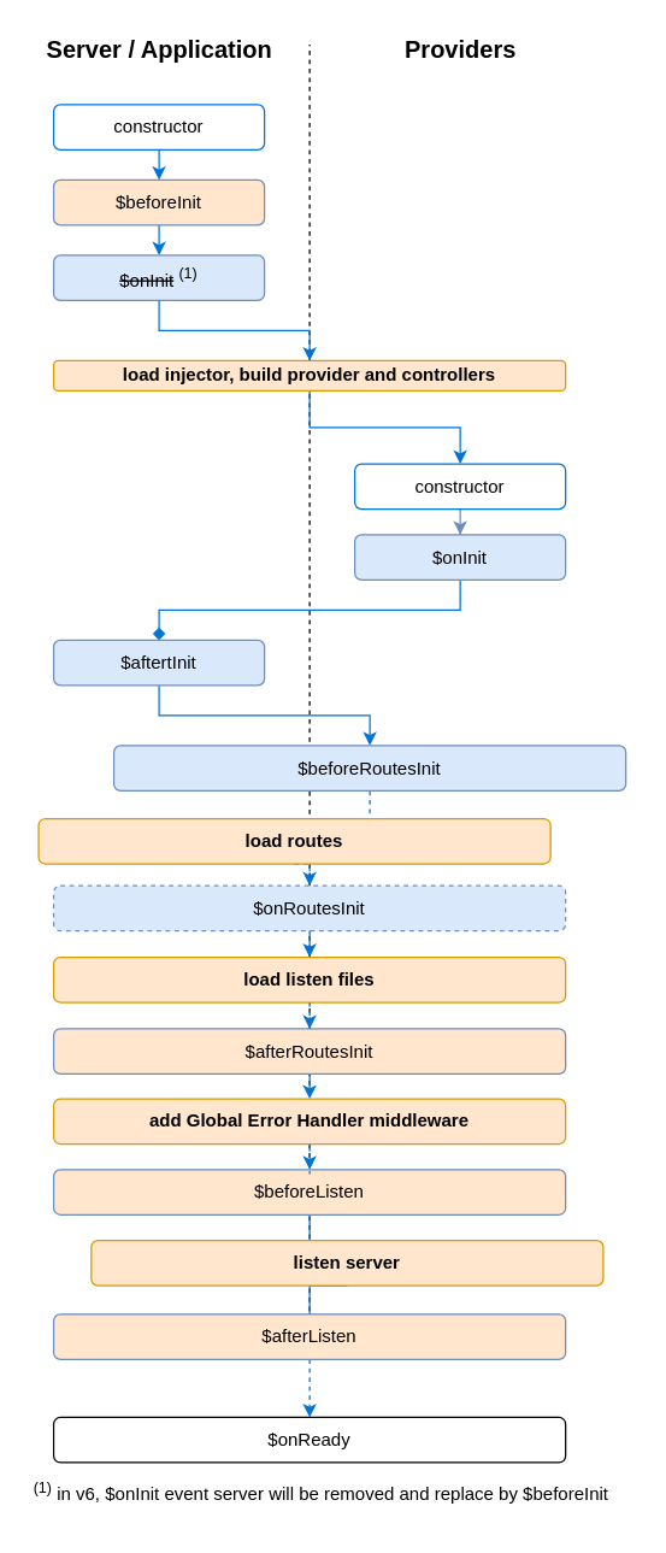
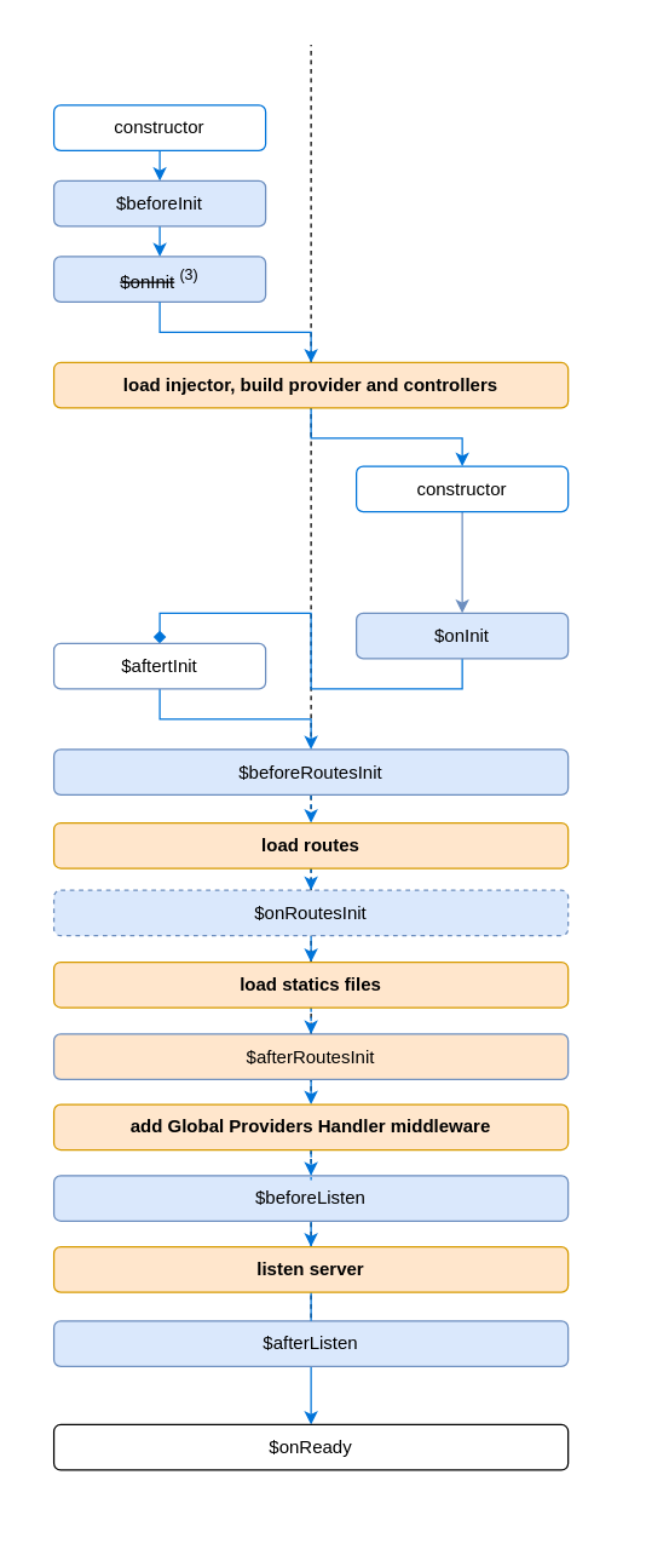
- <mxCell id="29" value="&lt;div align=&quot;center&quot;&gt;&lt;font style=&quot;font-size: 16px&quot;&gt;&lt;b&gt;Server / Application&lt;/b&gt;&lt;/font&gt;&lt;/div&gt;" style="text;html=1;resizable=0;points=[];autosize=1;align=center;verticalAlign=top;spacingTop=-4;" vertex="1" parent="1"><mxGeometry x="20" y="20" width="170" height="20" as="geometry" /></mxCell>
- <mxCell id="30" value="&lt;font style=&quot;font-size: 16px&quot;&gt;&lt;b&gt;Providers&lt;/b&gt;&lt;/font&gt;" style="text;html=1;resizable=0;points=[];autosize=1;align=center;verticalAlign=top;spacingTop=-4;fontSize=15;" vertex="1" parent="1"><mxGeometry x="260" y="20" width="90" height="20" as="geometry" /></mxCell>
- <mxCell id="6" value="$beforeInit" style="rounded=1;whiteSpace=wrap;html=1;strokeColor=#6c8ebf;fillColor=#ffe6cc;fontFamily=Helvetica;" parent="1" vertex="1"><mxGeometry x="35" y="119" width="140" height="30" as="geometry" /></mxCell>
+ <mxCell id="6" value="$beforeInit" style="rounded=1;whiteSpace=wrap;html=1;strokeColor=#6c8ebf;fillColor=#dae8fc;fontFamily=Helvetica;" parent="1" vertex="1"><mxGeometry x="35" y="119" width="140" height="30" as="geometry" /></mxCell>
- <mxCell id="9" value="&lt;strike&gt;$onInit&lt;/strike&gt; &lt;sup&gt;(1)&lt;br&gt;&lt;/sup&gt;" style="rounded=1;whiteSpace=wrap;html=1;strokeColor=#6c8ebf;fillColor=#dae8fc;fontFamily=Helvetica;" vertex="1" parent="1"><mxGeometry x="35" y="169" width="140" height="30" as="geometry" /></mxCell>
+ <mxCell id="9" value="&lt;strike&gt;$onInit&lt;/strike&gt; &lt;sup&gt;(3)&lt;br&gt;&lt;/sup&gt;" style="rounded=1;whiteSpace=wrap;html=1;strokeColor=#6c8ebf;fillColor=#dae8fc;fontFamily=Helvetica;" vertex="1" parent="1"><mxGeometry x="35" y="169" width="140" height="30" as="geometry" /></mxCell>
- <mxCell id="8" value="&lt;b&gt;load injector, build provider and controllers&lt;/b&gt;" style="rounded=1;whiteSpace=wrap;html=1;strokeColor=#d79b00;fillColor=#ffe6cc;fontFamily=Helvetica;" parent="1" vertex="1"><mxGeometry x="35" y="239" width="340" height="20" as="geometry" /></mxCell>
+ <mxCell id="8" value="&lt;b&gt;load injector, build provider and controllers&lt;/b&gt;" style="rounded=1;whiteSpace=wrap;html=1;strokeColor=#d79b00;fillColor=#ffe6cc;fontFamily=Helvetica;" parent="1" vertex="1"><mxGeometry x="35" y="239" width="340" height="30" as="geometry" /></mxCell>
- <mxCell id="13" value="$onInit" style="rounded=1;whiteSpace=wrap;html=1;strokeColor=#6c8ebf;fillColor=#dae8fc;fontFamily=Helvetica;" vertex="1" parent="1"><mxGeometry x="235" y="354.5" width="140" height="30" as="geometry" /></mxCell>
+ <mxCell id="13" value="$onInit" style="rounded=1;whiteSpace=wrap;html=1;strokeColor=#6c8ebf;fillColor=#dae8fc;fontFamily=Helvetica;" vertex="1" parent="1"><mxGeometry x="235" y="404.5" width="140" height="30" as="geometry" /></mxCell>
- <mxCell id="21" value="$aftertInit" style="rounded=1;whiteSpace=wrap;html=1;strokeColor=#6c8ebf;fillColor=#dae8fc;fontFamily=Helvetica;" vertex="1" parent="1"><mxGeometry x="35" y="424.5" width="140" height="30" as="geometry" /></mxCell>
+ <mxCell id="21" value="$aftertInit" style="rounded=1;whiteSpace=wrap;html=1;strokeColor=#6c8ebf;fillColor=#ffffff;fontFamily=Helvetica;" vertex="1" parent="1"><mxGeometry x="35" y="424.5" width="140" height="30" as="geometry" /></mxCell>
- <mxCell id="17" value="$beforeRoutesInit" style="rounded=1;whiteSpace=wrap;html=1;strokeColor=#6c8ebf;fillColor=#dae8fc;fontFamily=Helvetica;" vertex="1" parent="1"><mxGeometry x="75" y="494.5" width="340" height="30" as="geometry" /></mxCell>
+ <mxCell id="17" value="$beforeRoutesInit" style="rounded=1;whiteSpace=wrap;html=1;strokeColor=#6c8ebf;fillColor=#dae8fc;fontFamily=Helvetica;" vertex="1" parent="1"><mxGeometry x="35" y="494.5" width="340" height="30" as="geometry" /></mxCell>
- <mxCell id="28" value="&lt;b&gt;load routes&lt;/b&gt;" style="rounded=1;whiteSpace=wrap;html=1;strokeColor=#d79b00;fillColor=#ffe6cc;fontFamily=Helvetica;" vertex="1" parent="1"><mxGeometry x="25" y="543" width="340" height="30" as="geometry" /></mxCell>
+ <mxCell id="28" value="&lt;b&gt;load routes&lt;/b&gt;" style="rounded=1;whiteSpace=wrap;html=1;strokeColor=#d79b00;fillColor=#ffe6cc;fontFamily=Helvetica;" vertex="1" parent="1"><mxGeometry x="35" y="543" width="340" height="30" as="geometry" /></mxCell>
- <mxCell id="36" value="&lt;b&gt;load listen files&lt;/b&gt;" style="rounded=1;whiteSpace=wrap;html=1;strokeColor=#d79b00;fillColor=#ffe6cc;fontFamily=Helvetica;" vertex="1" parent="1"><mxGeometry x="35" y="635" width="340" height="30" as="geometry" /></mxCell>
+ <mxCell id="36" value="&lt;b&gt;load statics files&lt;/b&gt;" style="rounded=1;whiteSpace=wrap;html=1;strokeColor=#d79b00;fillColor=#ffe6cc;fontFamily=Helvetica;" vertex="1" parent="1"><mxGeometry x="35" y="635" width="340" height="30" as="geometry" /></mxCell>
- <mxCell id="38" value="&lt;b&gt;add Global Error Handler middleware&lt;/b&gt;" style="rounded=1;whiteSpace=wrap;html=1;strokeColor=#d79b00;fillColor=#ffe6cc;fontFamily=Helvetica;" vertex="1" parent="1"><mxGeometry x="35" y="729" width="340" height="30" as="geometry" /></mxCell>
+ <mxCell id="38" value="&lt;b&gt;add Global Providers Handler middleware&lt;/b&gt;" style="rounded=1;whiteSpace=wrap;html=1;strokeColor=#d79b00;fillColor=#ffe6cc;fontFamily=Helvetica;" vertex="1" parent="1"><mxGeometry x="35" y="729" width="340" height="30" as="geometry" /></mxCell>
- <mxCell id="23" value="$beforeListen" style="rounded=1;whiteSpace=wrap;html=1;strokeColor=#6c8ebf;fillColor=#ffe6cc;fontFamily=Helvetica;" vertex="1" parent="1"><mxGeometry x="35" y="776" width="340" height="30" as="geometry" /></mxCell>
+ <mxCell id="23" value="$beforeListen" style="rounded=1;whiteSpace=wrap;html=1;strokeColor=#6c8ebf;fillColor=#dae8fc;fontFamily=Helvetica;" vertex="1" parent="1"><mxGeometry x="35" y="776" width="340" height="30" as="geometry" /></mxCell>
- <mxCell id="32" value="&lt;b&gt;listen server&lt;/b&gt;" style="rounded=1;whiteSpace=wrap;html=1;strokeColor=#d79b00;fillColor=#ffe6cc;fontFamily=Helvetica;" vertex="1" parent="1"><mxGeometry x="60" y="823" width="340" height="30" as="geometry" /></mxCell>
+ <mxCell id="32" value="&lt;b&gt;listen server&lt;/b&gt;" style="rounded=1;whiteSpace=wrap;html=1;strokeColor=#d79b00;fillColor=#ffe6cc;fontFamily=Helvetica;" vertex="1" parent="1"><mxGeometry x="35" y="823" width="340" height="30" as="geometry" /></mxCell>
- <mxCell id="25" value="$afterListen" style="rounded=1;whiteSpace=wrap;html=1;strokeColor=#6c8ebf;fillColor=#ffe6cc;fontFamily=Helvetica;" vertex="1" parent="1"><mxGeometry x="35" y="872" width="340" height="30" as="geometry" /></mxCell>
+ <mxCell id="25" value="$afterListen" style="rounded=1;whiteSpace=wrap;html=1;strokeColor=#6c8ebf;fillColor=#dae8fc;fontFamily=Helvetica;" vertex="1" parent="1"><mxGeometry x="35" y="872" width="340" height="30" as="geometry" /></mxCell>
- <mxCell id="24" style="edgeStyle=orthogonalEdgeStyle;rounded=0;orthogonalLoop=1;jettySize=auto;html=1;exitX=0.5;exitY=1;exitDx=0;exitDy=0;entryX=0.5;entryY=0;entryDx=0;entryDy=0;strokeColor=#0074D9;fontSize=15;dashed=1;" edge="1" parent="1" source="25" target="26"><mxGeometry relative="1" as="geometry" /></mxCell>
+ <mxCell id="24" style="edgeStyle=orthogonalEdgeStyle;rounded=0;orthogonalLoop=1;jettySize=auto;html=1;exitX=0.5;exitY=1;exitDx=0;exitDy=0;entryX=0.5;entryY=0;entryDx=0;entryDy=0;strokeColor=#0074D9;fontSize=15;" edge="1" parent="1" source="25" target="26"><mxGeometry relative="1" as="geometry" /></mxCell>
- <mxCell id="15" value="&lt;div&gt;&lt;sup&gt;(1)&lt;/sup&gt; in v6, $onInit event server will be removed and replace by $beforeInit&lt;br&gt;&lt;/div&gt;&lt;div&gt;&lt;br&gt;&lt;/div&gt;" style="text;html=1;resizable=0;points=[];autosize=1;align=left;verticalAlign=top;spacingTop=-4;" vertex="1" parent="1"><mxGeometry x="20" y="979" width="400" height="30" as="geometry" /></mxCell>
